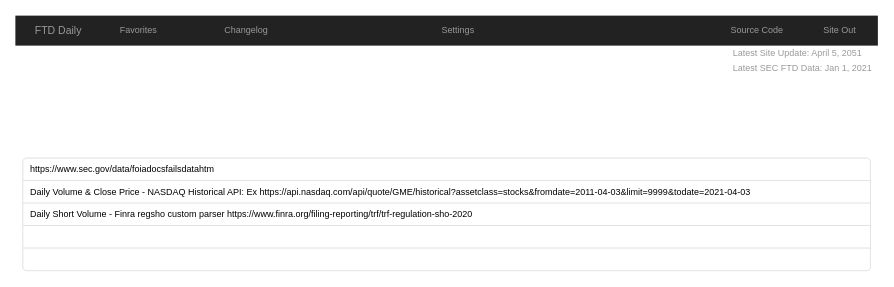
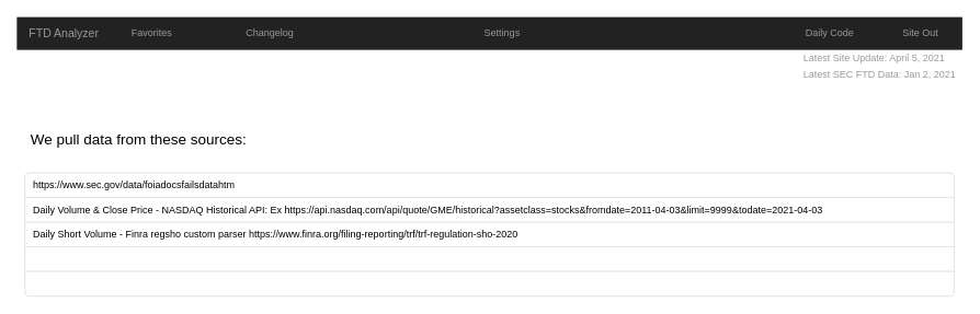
- <mxCell id="3" value="FTD Daily" style="html=1;shadow=0;dashed=0;strokeColor=none;shape=mxgraph.bootstrap.rect;fontSize=14;whiteSpace=wrap;fillColor=none;fontColor=#999999;" parent="2" vertex="1"><mxGeometry width="115" height="40" as="geometry" /></mxCell>
+ <mxCell id="3" value="FTD Analyzer" style="html=1;shadow=0;dashed=0;strokeColor=none;shape=mxgraph.bootstrap.rect;fontSize=14;whiteSpace=wrap;fillColor=none;fontColor=#999999;" parent="2" vertex="1"><mxGeometry width="115" height="40" as="geometry" /></mxCell>
- <mxCell id="10" value="Source Code" style="html=1;shadow=0;dashed=0;fillColor=none;strokeColor=none;shape=mxgraph.bootstrap.rect;fontColor=#999999;whiteSpace=wrap;" parent="2" vertex="1"><mxGeometry x="920" width="137.5" height="40" as="geometry" /></mxCell>
+ <mxCell id="10" value="Daily Code" style="html=1;shadow=0;dashed=0;fillColor=none;strokeColor=none;shape=mxgraph.bootstrap.rect;fontColor=#999999;whiteSpace=wrap;" parent="2" vertex="1"><mxGeometry x="920" width="137.5" height="40" as="geometry" /></mxCell>
- <mxCell id="11" value="Latest Site Update: April 5, 2051" style="html=1;shadow=0;dashed=0;shape=mxgraph.bootstrap.rect;strokeColor=none;fillColor=none;fontColor=#999999;align=left;spacingLeft=5;whiteSpace=wrap;rounded=0;" parent="1" vertex="1"><mxGeometry x="970" y="60" width="200" height="20" as="geometry" /></mxCell>
+ <mxCell id="11" value="Latest Site Update: April 5, 2021" style="html=1;shadow=0;dashed=0;shape=mxgraph.bootstrap.rect;strokeColor=none;fillColor=none;fontColor=#999999;align=left;spacingLeft=5;whiteSpace=wrap;rounded=0;" parent="1" vertex="1"><mxGeometry x="970" y="60" width="200" height="20" as="geometry" /></mxCell>
- <mxCell id="12" value="Latest SEC FTD Data: Jan 1, 2021" style="html=1;shadow=0;dashed=0;shape=mxgraph.bootstrap.rect;strokeColor=none;fillColor=none;fontColor=#999999;align=left;spacingLeft=5;whiteSpace=wrap;rounded=0;" parent="1" vertex="1"><mxGeometry x="970" y="80" width="200" height="20" as="geometry" /></mxCell>
+ <mxCell id="12" value="Latest SEC FTD Data: Jan 2, 2021" style="html=1;shadow=0;dashed=0;shape=mxgraph.bootstrap.rect;strokeColor=none;fillColor=none;fontColor=#999999;align=left;spacingLeft=5;whiteSpace=wrap;rounded=0;" parent="1" vertex="1"><mxGeometry x="970" y="80" width="200" height="20" as="geometry" /></mxCell>
+ <mxCell id="13" value="We pull data from these sources:" style="html=1;shadow=0;dashed=0;shape=mxgraph.bootstrap.rect;strokeColor=none;fillColor=none;align=left;spacingLeft=5;whiteSpace=wrap;rounded=0;fontSize=18;" parent="1" vertex="1"><mxGeometry x="30" y="160" width="430" height="20" as="geometry" /></mxCell>
